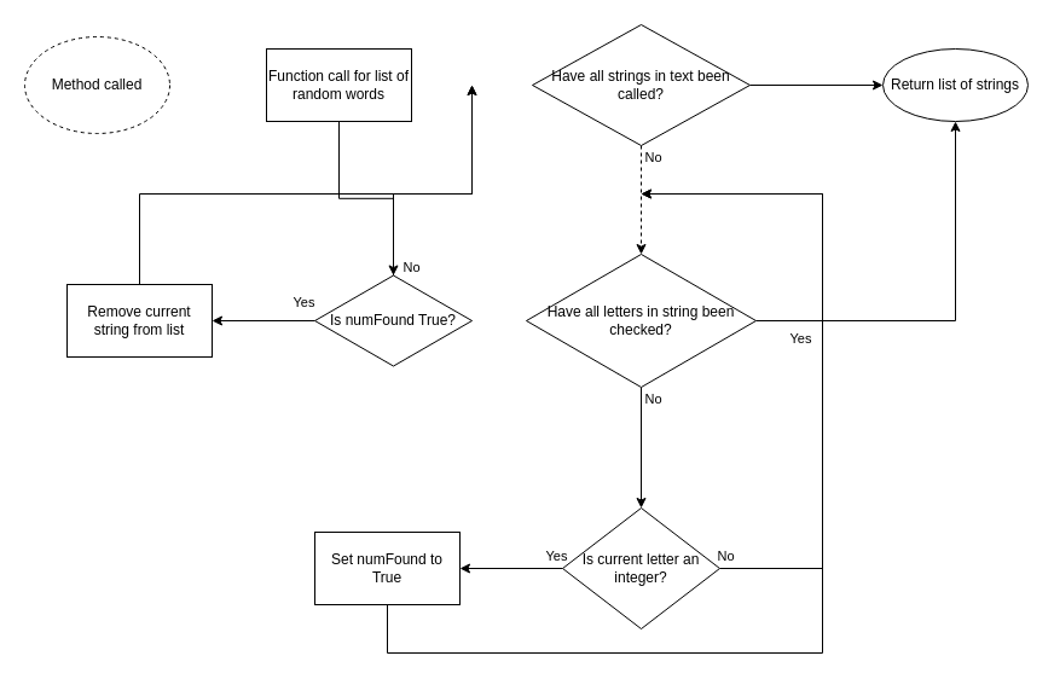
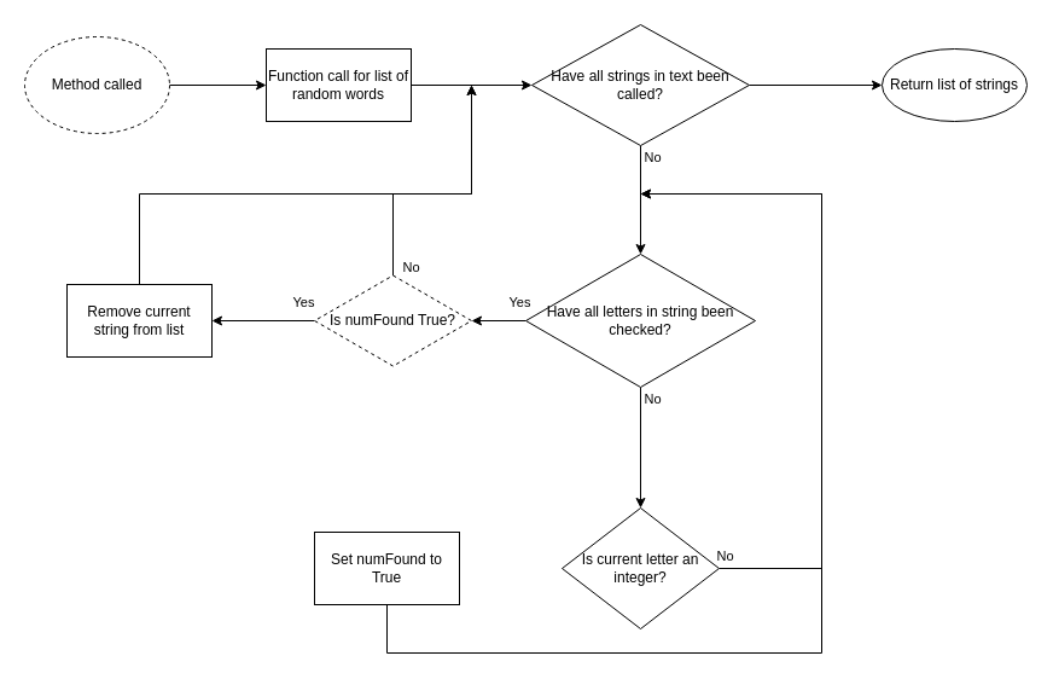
+ <mxCell id="2" value="" style="edgeStyle=orthogonalEdgeStyle;rounded=0;orthogonalLoop=1;jettySize=auto;html=1;" edge="1" parent="1" source="3" target="5"><mxGeometry relative="1" as="geometry" /></mxCell>
- <mxCell id="4" value="" style="edgeStyle=orthogonalEdgeStyle;rounded=0;orthogonalLoop=1;jettySize=auto;html=1;" edge="1" parent="1" source="5" target="19"><mxGeometry relative="1" as="geometry" /></mxCell>
+ <mxCell id="4" value="" style="edgeStyle=orthogonalEdgeStyle;rounded=0;orthogonalLoop=1;jettySize=auto;html=1;" edge="1" parent="1" source="5" target="8"><mxGeometry relative="1" as="geometry" /></mxCell>
- <mxCell id="6" value="No" style="edgeStyle=orthogonalEdgeStyle;rounded=0;orthogonalLoop=1;jettySize=auto;html=1;dashed=1;" edge="1" parent="1" source="8" target="11"><mxGeometry x="-0.778" y="10" relative="1" as="geometry"><mxPoint as="offset" /></mxGeometry></mxCell>
+ <mxCell id="6" value="No" style="edgeStyle=orthogonalEdgeStyle;rounded=0;orthogonalLoop=1;jettySize=auto;html=1;" edge="1" parent="1" source="8" target="11"><mxGeometry x="-0.778" y="10" relative="1" as="geometry"><mxPoint as="offset" /></mxGeometry></mxCell>
- <mxCell id="19" value="Is numFound True?" style="rhombus;whiteSpace=wrap;html=1;" vertex="1" parent="1"><mxGeometry x="260" y="227.5" width="130" height="75" as="geometry" /></mxCell>
+ <mxCell id="19" value="Is numFound True?" style="rhombus;whiteSpace=wrap;html=1;dashed=1;" vertex="1" parent="1"><mxGeometry x="260" y="227.5" width="130" height="75" as="geometry" /></mxCell>
- <mxCell id="10" value="Yes" style="edgeStyle=orthogonalEdgeStyle;rounded=0;orthogonalLoop=1;jettySize=auto;html=1;" edge="1" parent="1" source="11" target="22"><mxGeometry x="-0.778" y="-15" relative="1" as="geometry"><mxPoint as="offset" /></mxGeometry></mxCell>
+ <mxCell id="10" value="Yes" style="edgeStyle=orthogonalEdgeStyle;rounded=0;orthogonalLoop=1;jettySize=auto;html=1;" edge="1" parent="1" source="11" target="19"><mxGeometry x="-0.778" y="-15" relative="1" as="geometry"><mxPoint as="offset" /></mxGeometry></mxCell>
- <mxCell id="12" value="Yes" style="edgeStyle=orthogonalEdgeStyle;rounded=0;orthogonalLoop=1;jettySize=auto;html=1;" edge="1" parent="1" source="14" target="16"><mxGeometry x="-0.882" y="-10" relative="1" as="geometry"><mxPoint as="offset" /></mxGeometry></mxCell>
